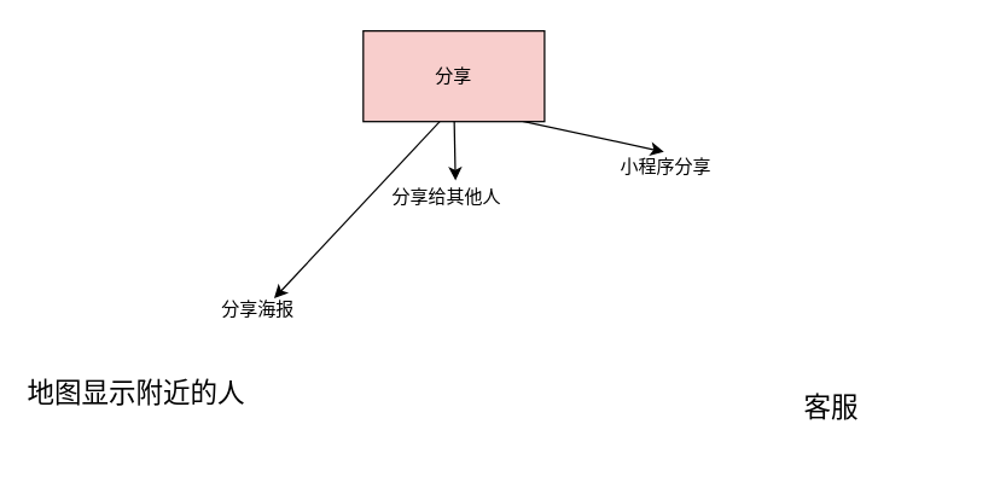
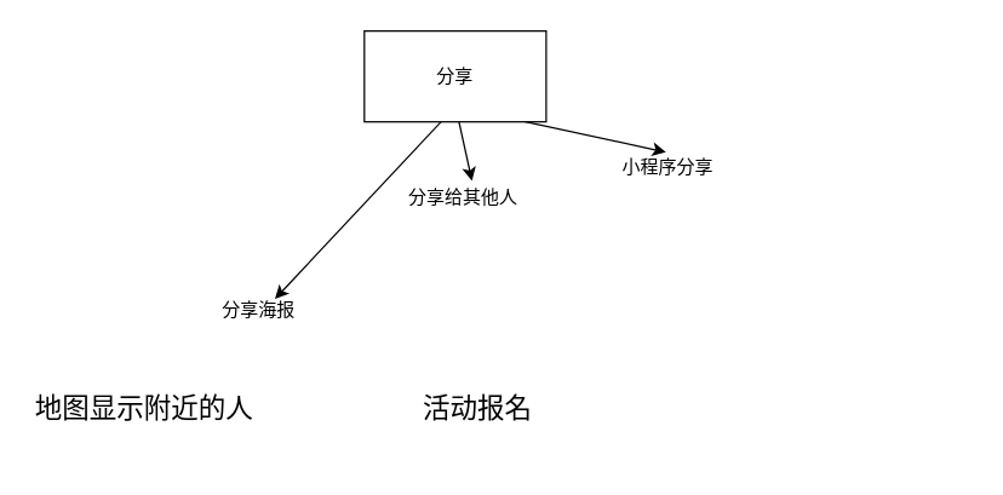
- <mxCell id="8" value="分享" style="rounded=0;whiteSpace=wrap;html=1;fillColor=#f8cecc;" parent="1" vertex="1"><mxGeometry x="240" width="120" height="60" as="geometry" y="20" /></mxCell>
+ <mxCell id="8" value="分享" style="rounded=0;whiteSpace=wrap;html=1;" parent="1" vertex="1"><mxGeometry x="240" width="120" height="60" as="geometry" y="20" /></mxCell>
- <mxCell id="3" value="分享给其他人" style="text;html=1;align=center;verticalAlign=middle;resizable=0;points=[];autosize=1;" parent="1" vertex="1"><mxGeometry x="250" y="120" width="90" height="20" as="geometry" /></mxCell>
+ <mxCell id="3" value="分享给其他人" style="text;html=1;align=center;verticalAlign=middle;resizable=0;points=[];autosize=1;" parent="1" vertex="1"><mxGeometry x="260" y="120" width="90" height="20" as="geometry" /></mxCell>
- <mxCell id="9" value="地图显示附近的人" style="text;html=1;strokeColor=none;fillColor=none;align=center;verticalAlign=middle;whiteSpace=wrap;rounded=0;fontSize=18;" parent="1" vertex="1"><mxGeometry x="15" y="250" width="150" height="20" as="geometry" /></mxCell>
+ <mxCell id="9" value="地图显示附近的人" style="text;html=1;strokeColor=none;fillColor=none;align=center;verticalAlign=middle;whiteSpace=wrap;rounded=0;fontSize=18;" parent="1" vertex="1"><mxGeometry x="20" y="260" width="150" height="20" as="geometry" /></mxCell>
+ <mxCell id="11" value="活动报名" style="text;html=1;strokeColor=none;fillColor=none;align=center;verticalAlign=middle;whiteSpace=wrap;rounded=0;fontSize=18;" parent="1" vertex="1"><mxGeometry x="270" y="260" width="90" height="20" as="geometry" /></mxCell>
- <mxCell id="10" value="客服" style="text;html=1;strokeColor=none;fillColor=none;align=center;verticalAlign=middle;whiteSpace=wrap;rounded=0;fontSize=18;" parent="1" vertex="1"><mxGeometry x="460" y="235" width="180" height="70" as="geometry" /></mxCell>
